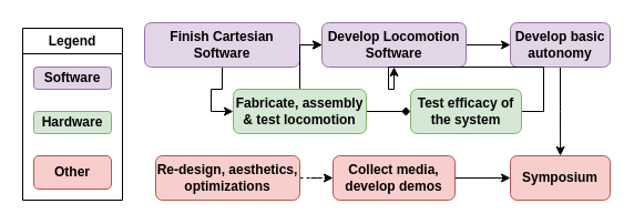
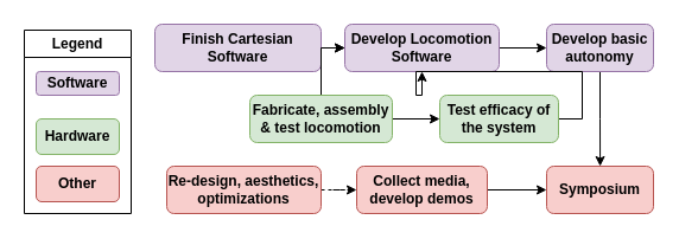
- <mxCell id="3" style="edgeStyle=orthogonalEdgeStyle;rounded=0;orthogonalLoop=1;jettySize=auto;html=1;exitX=0.5;exitY=1;exitDx=0;exitDy=0;entryX=0;entryY=0.5;entryDx=0;entryDy=0;" edge="1" parent="1" source="4" target="7"><mxGeometry relative="1" as="geometry" /></mxCell>
- <mxCell id="6" style="edgeStyle=orthogonalEdgeStyle;rounded=0;orthogonalLoop=1;jettySize=auto;html=1;exitX=1;exitY=0.5;exitDx=0;exitDy=0;entryX=0;entryY=0.5;entryDx=0;entryDy=0;endArrow=diamond;" edge="1" parent="1" source="7" target="13"><mxGeometry relative="1" as="geometry" /></mxCell>
+ <mxCell id="6" style="edgeStyle=orthogonalEdgeStyle;rounded=0;orthogonalLoop=1;jettySize=auto;html=1;exitX=1;exitY=0.5;exitDx=0;exitDy=0;entryX=0;entryY=0.5;entryDx=0;entryDy=0;" edge="1" parent="1" source="7" target="13"><mxGeometry relative="1" as="geometry" /></mxCell>
- <mxCell id="21" value="Hardware" style="rounded=1;whiteSpace=wrap;html=1;fillColor=#d5e8d4;strokeColor=#82b366;fontStyle=1;container=0;" vertex="1" parent="1"><mxGeometry x="30" y="100" width="70" height="20" as="geometry" /></mxCell>
+ <mxCell id="21" value="Hardware" style="rounded=1;whiteSpace=wrap;html=1;fillColor=#d5e8d4;strokeColor=#82b366;fontStyle=1;container=0;" vertex="1" parent="1"><mxGeometry x="30" y="100" width="70" height="30" as="geometry" /></mxCell>
